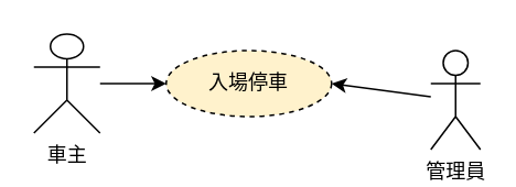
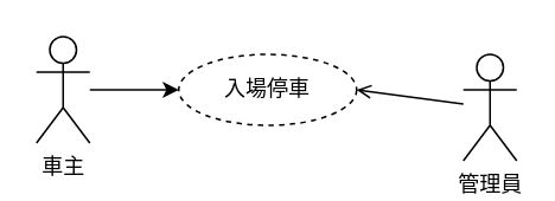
- <mxCell id="2" value="車主" style="shape=umlActor;verticalLabelPosition=bottom;verticalAlign=top;html=1;outlineConnect=0;" parent="1" vertex="1"><mxGeometry x="20" y="20" width="40" height="60" as="geometry" /></mxCell>
+ <mxCell id="2" value="車主" style="shape=umlActor;verticalLabelPosition=bottom;verticalAlign=top;html=1;outlineConnect=0;" parent="1" vertex="1"><mxGeometry x="20" y="20" width="30" height="60" as="geometry" /></mxCell>
- <mxCell id="4" value="入場停車" style="ellipse;whiteSpace=wrap;html=1;align=center;dashed=1;fillColor=#fff2cc;" parent="1" vertex="1"><mxGeometry x="100" y="30" width="100" height="40" as="geometry" /></mxCell>
+ <mxCell id="4" value="入場停車" style="ellipse;whiteSpace=wrap;html=1;align=center;dashed=1;" parent="1" vertex="1"><mxGeometry x="100" y="30" width="100" height="40" as="geometry" /></mxCell>
- <mxCell id="7" value="" style="endArrow=classic;html=1;rounded=0;entryX=1;entryY=0.5;entryDx=0;entryDy=0;" parent="1" source="3" target="4" edge="1"><mxGeometry width="50" height="50" relative="1" as="geometry"><mxPoint x="170" y="60" as="sourcePoint" /><mxPoint x="220" y="10" as="targetPoint" /></mxGeometry></mxCell>
+ <mxCell id="7" value="" style="endArrow=open;html=1;rounded=0;entryX=1;entryY=0.5;entryDx=0;entryDy=0;" parent="1" source="3" target="4" edge="1"><mxGeometry width="50" height="50" relative="1" as="geometry"><mxPoint x="170" y="60" as="sourcePoint" /><mxPoint x="220" y="10" as="targetPoint" /></mxGeometry></mxCell>
